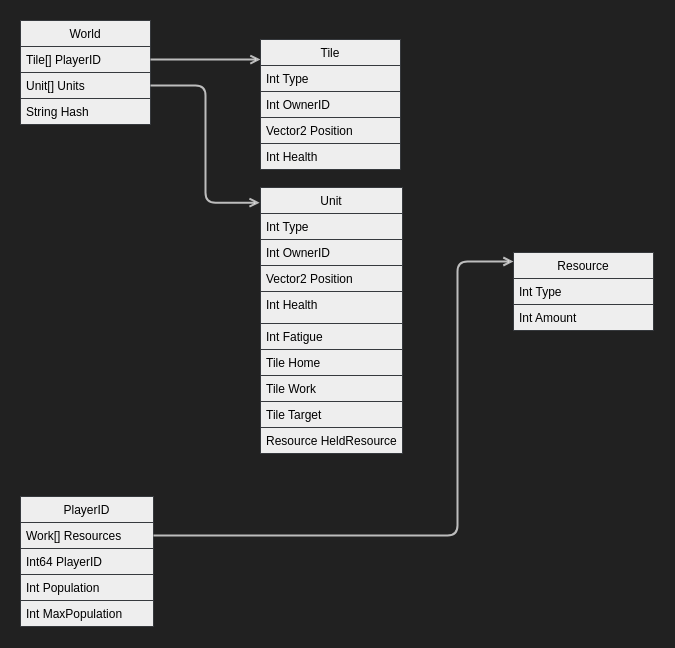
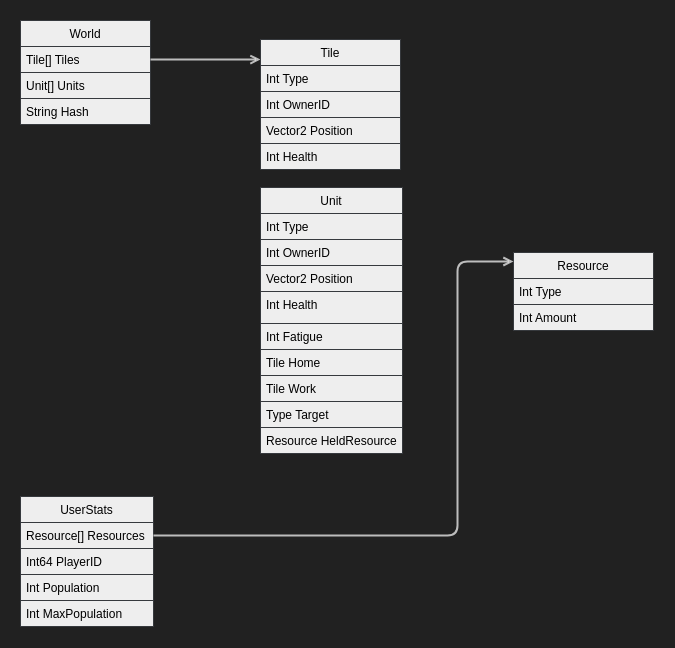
- <mxCell id="3" value="Tile[] PlayerID" style="text;align=left;verticalAlign=top;spacingLeft=4;spacingRight=4;overflow=hidden;rotatable=0;points=[[0,0.5],[1,0.5]];portConstraint=eastwest;rounded=0;fillColor=#eeeeee;strokeColor=#36393d;" parent="2" vertex="1"><mxGeometry y="26" width="130" height="26" as="geometry" /></mxCell>
+ <mxCell id="3" value="Tile[] Tiles" style="text;align=left;verticalAlign=top;spacingLeft=4;spacingRight=4;overflow=hidden;rotatable=0;points=[[0,0.5],[1,0.5]];portConstraint=eastwest;rounded=0;fillColor=#eeeeee;strokeColor=#36393d;" parent="2" vertex="1"><mxGeometry y="26" width="130" height="26" as="geometry" /></mxCell>
- <mxCell id="22" style="edgeStyle=orthogonalEdgeStyle;rounded=1;orthogonalLoop=1;jettySize=auto;html=1;exitX=1;exitY=0.5;exitDx=0;exitDy=0;entryX=-0.006;entryY=0.057;entryDx=0;entryDy=0;entryPerimeter=0;strokeColor=#FFFFFF;comic=0;strokeWidth=2;endArrow=open;endFill=0;opacity=70;" parent="1" source="4" target="12" edge="1"><mxGeometry relative="1" as="geometry" /></mxCell>
- <mxCell id="20" value="Tile Target" style="text;align=left;verticalAlign=top;spacingLeft=4;spacingRight=4;overflow=hidden;rotatable=0;points=[[0,0.5],[1,0.5]];portConstraint=eastwest;rounded=0;fillColor=#eeeeee;strokeColor=#36393d;" parent="12" vertex="1"><mxGeometry y="214" width="142" height="26" as="geometry" /></mxCell>
+ <mxCell id="20" value="Type Target" style="text;align=left;verticalAlign=top;spacingLeft=4;spacingRight=4;overflow=hidden;rotatable=0;points=[[0,0.5],[1,0.5]];portConstraint=eastwest;rounded=0;fillColor=#eeeeee;strokeColor=#36393d;" parent="12" vertex="1"><mxGeometry y="214" width="142" height="26" as="geometry" /></mxCell>
- <mxCell id="26" value="PlayerID" style="swimlane;fontStyle=0;childLayout=stackLayout;horizontal=1;startSize=26;horizontalStack=0;resizeParent=1;resizeParentMax=0;resizeLast=0;collapsible=1;marginBottom=0;glass=0;rounded=0;shadow=0;comic=0;swimlaneLine=1;fillColor=#eeeeee;strokeColor=#36393d;swimlaneFillColor=none;" parent="1" vertex="1"><mxGeometry x="20" y="496" width="133" height="130" as="geometry" /></mxCell>
+ <mxCell id="26" value="UserStats" style="swimlane;fontStyle=0;childLayout=stackLayout;horizontal=1;startSize=26;horizontalStack=0;resizeParent=1;resizeParentMax=0;resizeLast=0;collapsible=1;marginBottom=0;glass=0;rounded=0;shadow=0;comic=0;swimlaneLine=1;fillColor=#eeeeee;strokeColor=#36393d;swimlaneFillColor=none;" parent="1" vertex="1"><mxGeometry x="20" y="496" width="133" height="130" as="geometry" /></mxCell>
- <mxCell id="27" value="Work[] Resources" style="text;align=left;verticalAlign=top;spacingLeft=4;spacingRight=4;overflow=hidden;rotatable=0;points=[[0,0.5],[1,0.5]];portConstraint=eastwest;rounded=0;fillColor=#eeeeee;strokeColor=#36393d;" parent="26" vertex="1"><mxGeometry y="26" width="133" height="26" as="geometry" /></mxCell>
+ <mxCell id="27" value="Resource[] Resources" style="text;align=left;verticalAlign=top;spacingLeft=4;spacingRight=4;overflow=hidden;rotatable=0;points=[[0,0.5],[1,0.5]];portConstraint=eastwest;rounded=0;fillColor=#eeeeee;strokeColor=#36393d;" parent="26" vertex="1"><mxGeometry y="26" width="133" height="26" as="geometry" /></mxCell>
